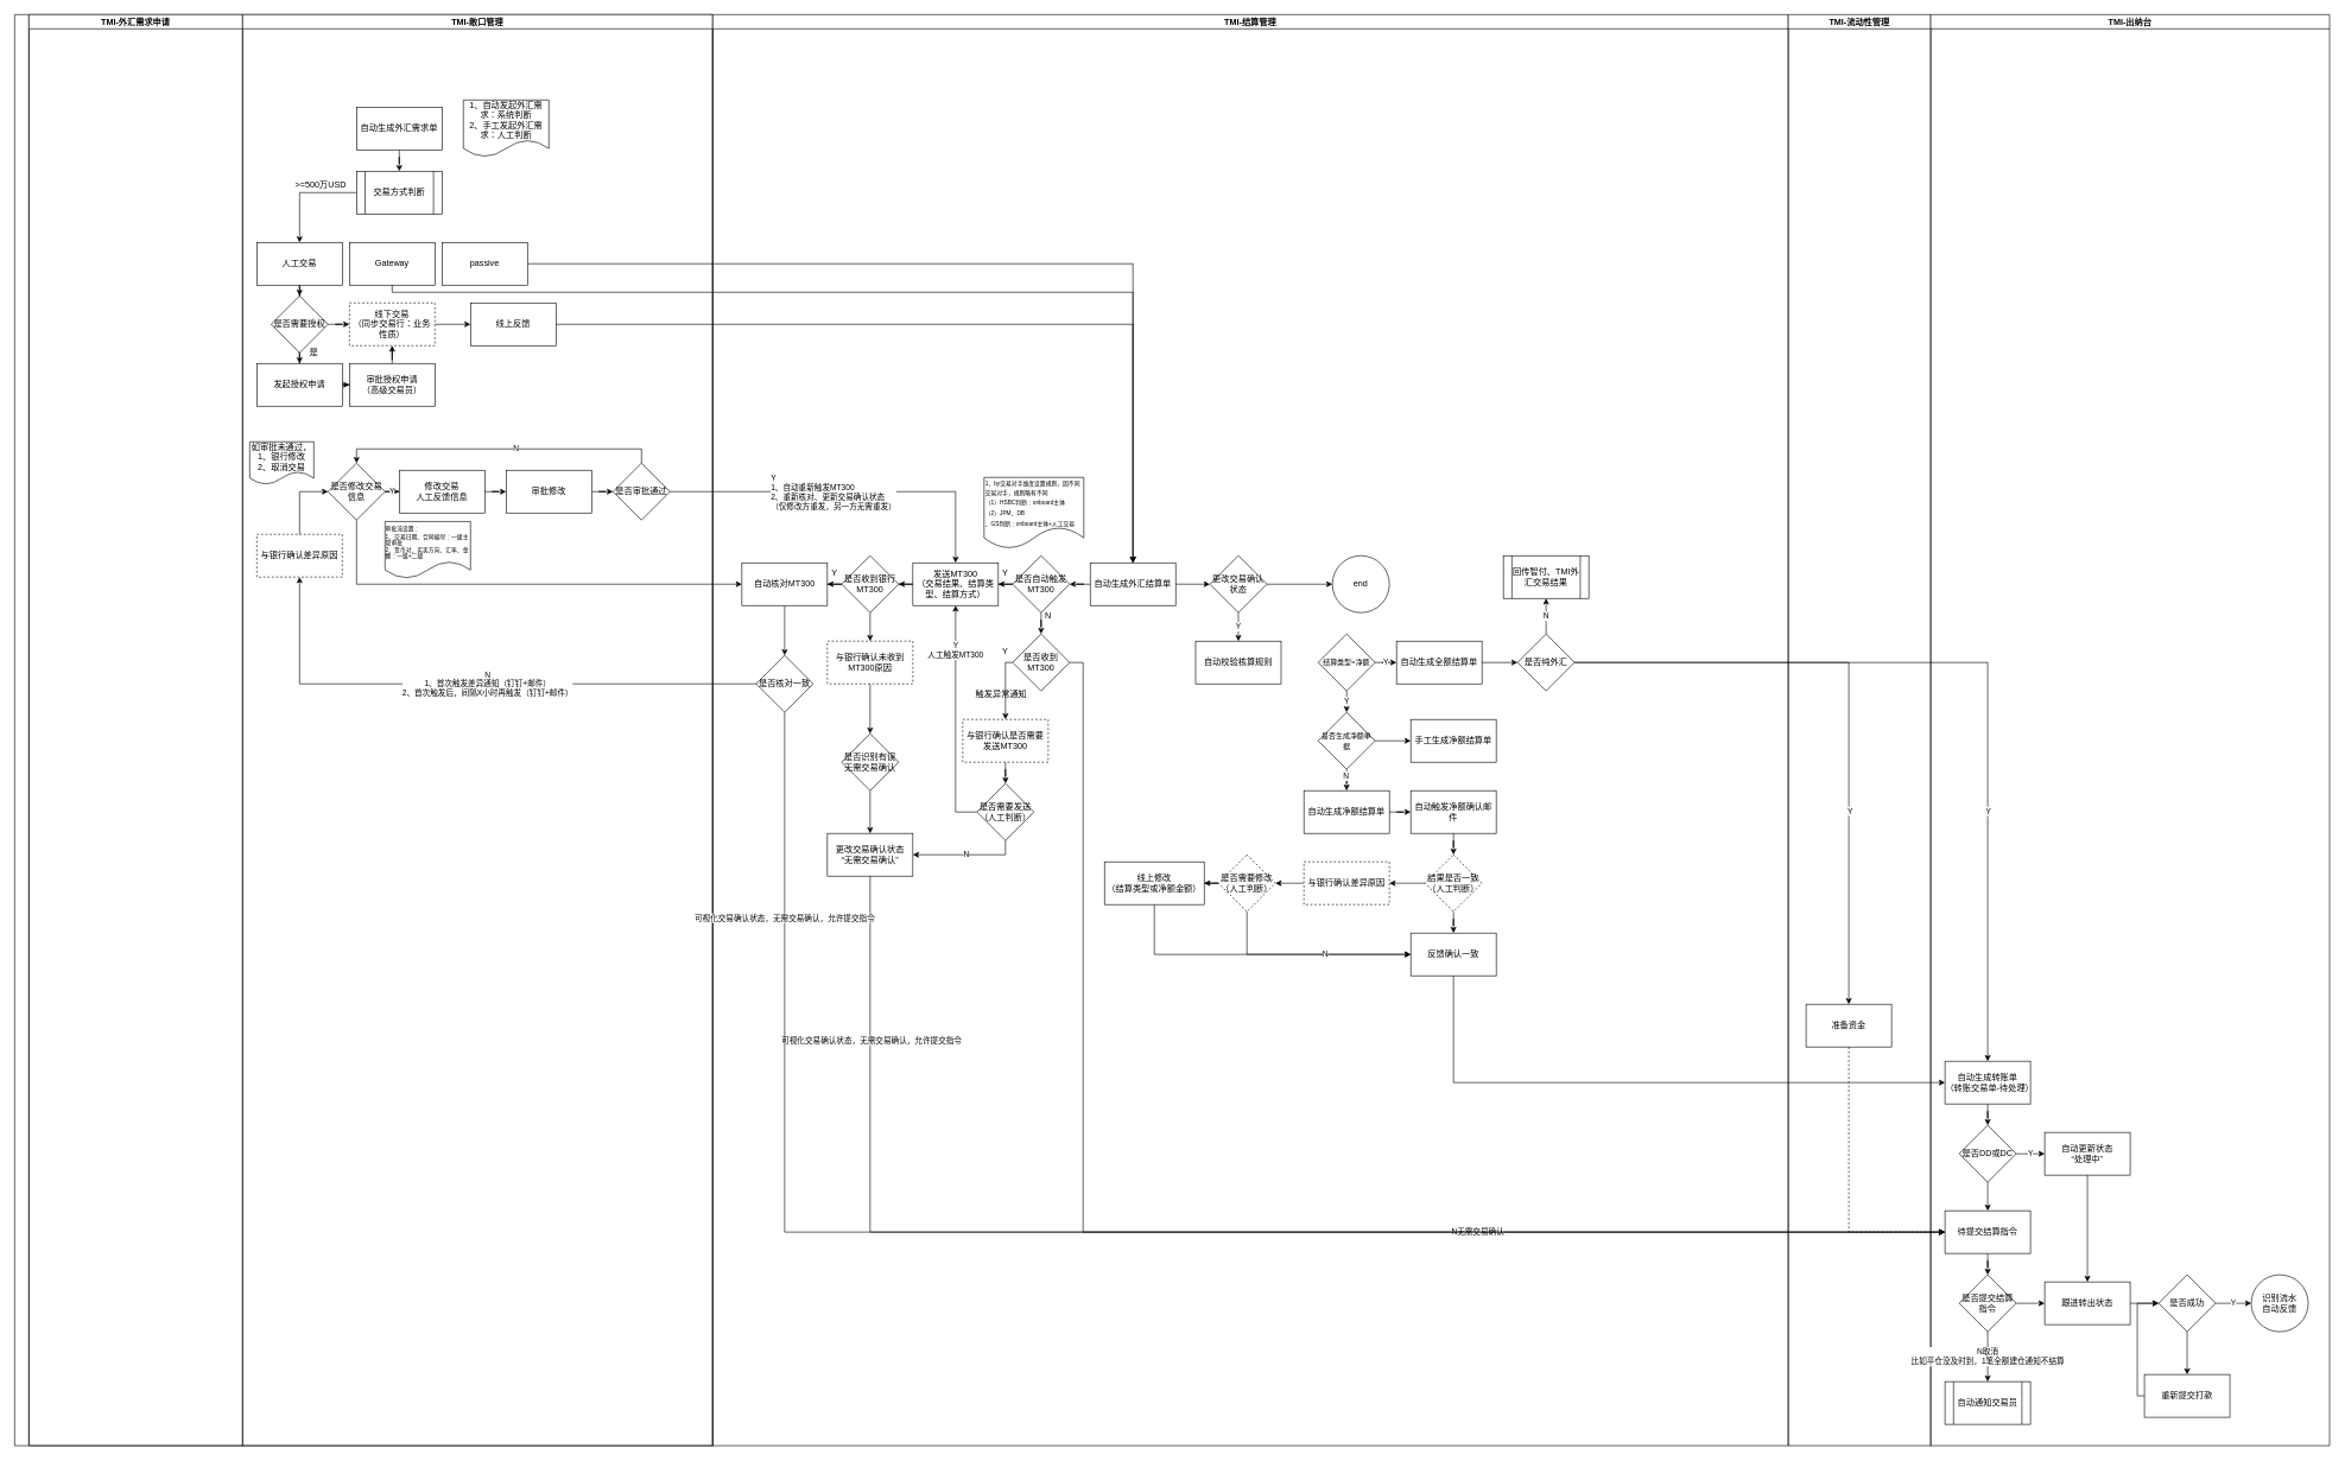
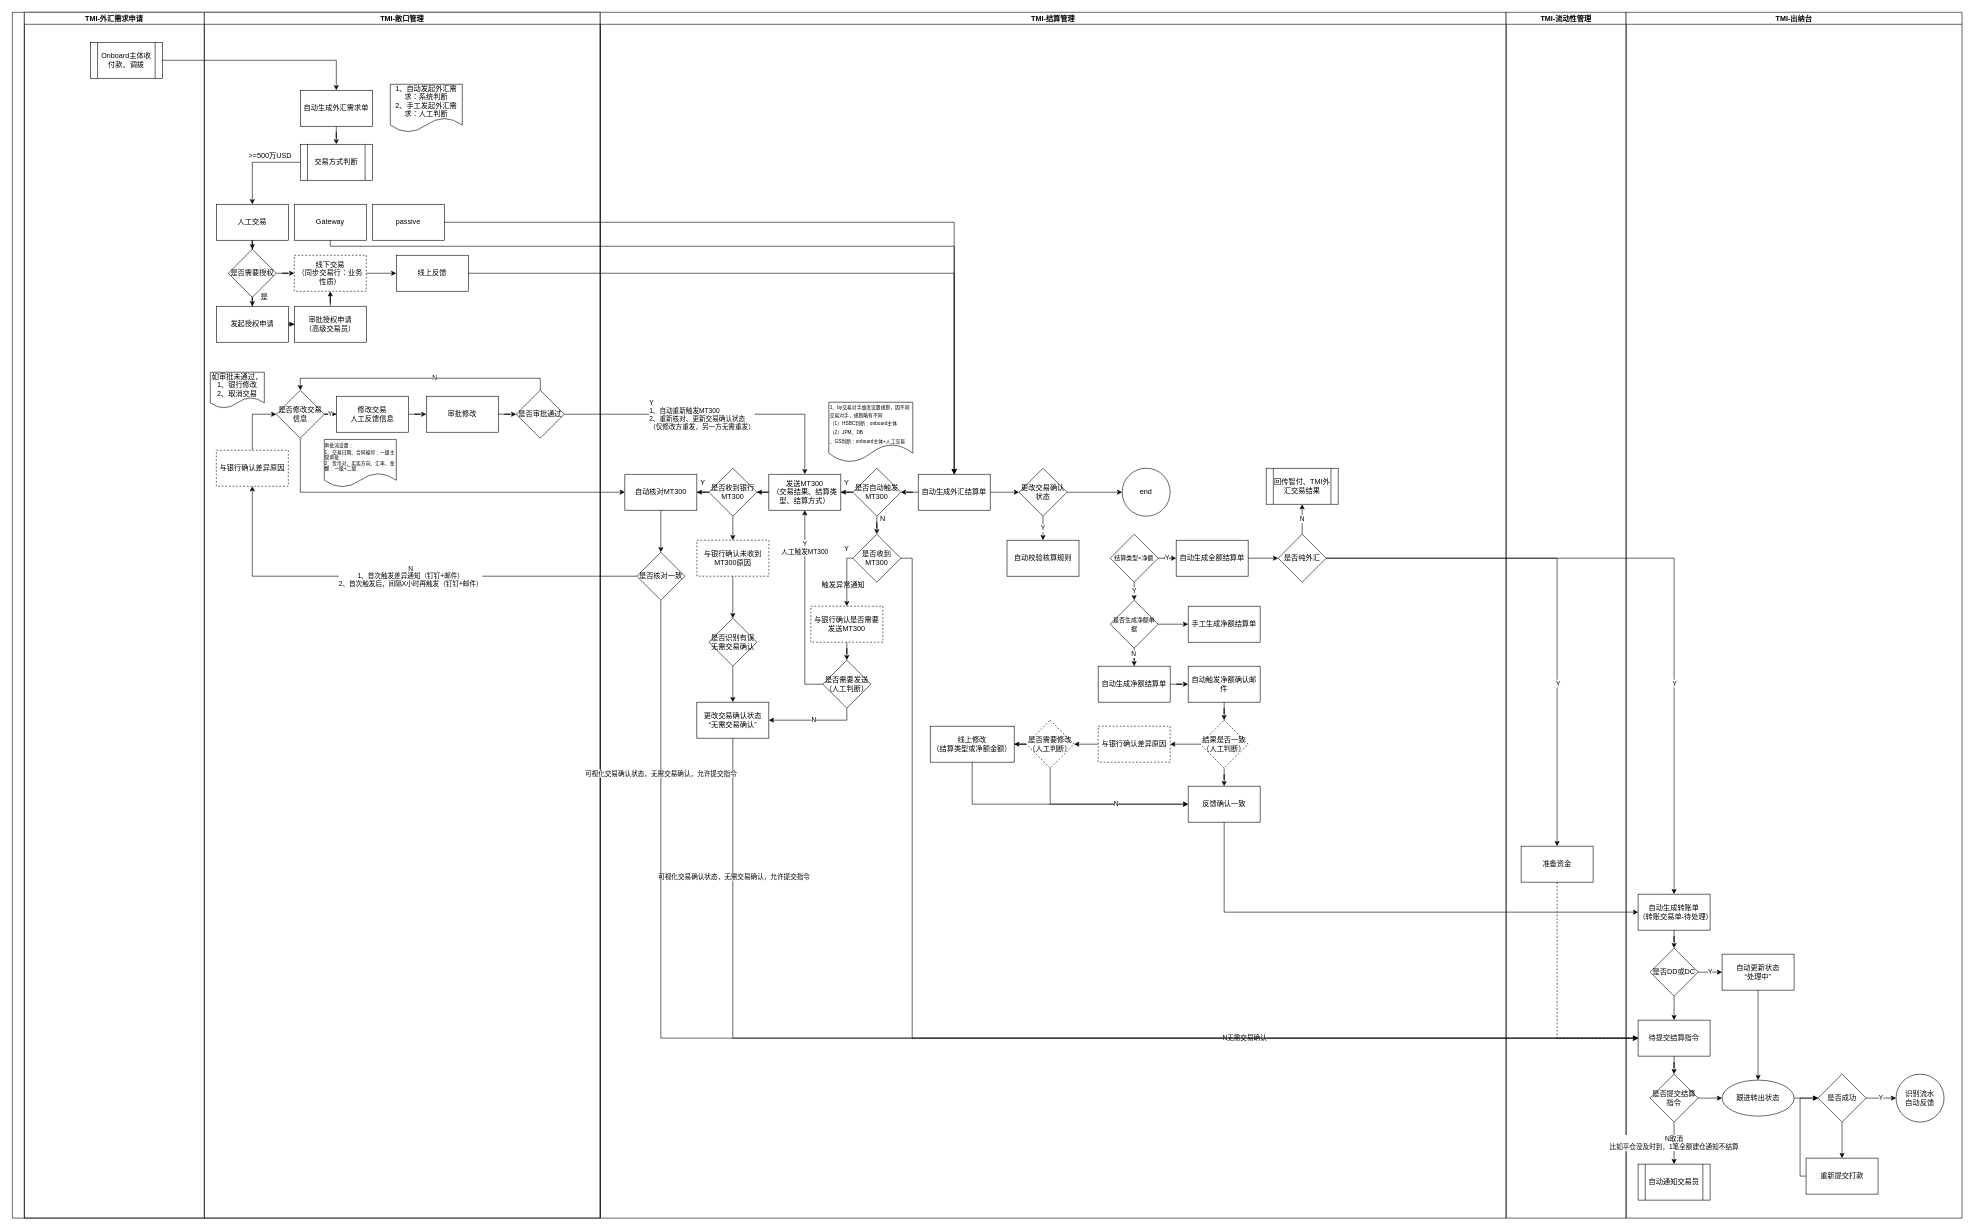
+ <mxCell id="5" value="Onboard主体收付款、调拨" style="shape=process;whiteSpace=wrap;html=1;backgroundOutline=1;" vertex="1" parent="4"><mxGeometry x="110" y="50" width="120" height="60" as="geometry" /></mxCell>
+ <mxCell id="41" style="edgeStyle=orthogonalEdgeStyle;rounded=0;orthogonalLoop=1;jettySize=auto;html=1;entryX=0.5;entryY=0;entryDx=0;entryDy=0;" edge="1" parent="3" source="5" target="8"><mxGeometry relative="1" as="geometry" /></mxCell>
- <mxCell id="136" value="跟进转出状态" style="whiteSpace=wrap;html=1;rounded=0;" vertex="1" parent="121"><mxGeometry x="160" y="1780" width="120" height="60" as="geometry" /></mxCell>
+ <mxCell id="136" value="跟进转出状态" style="ellipse;whiteSpace=wrap;html=1;" vertex="1" parent="121"><mxGeometry x="160" y="1780" width="120" height="60" as="geometry" /></mxCell>
